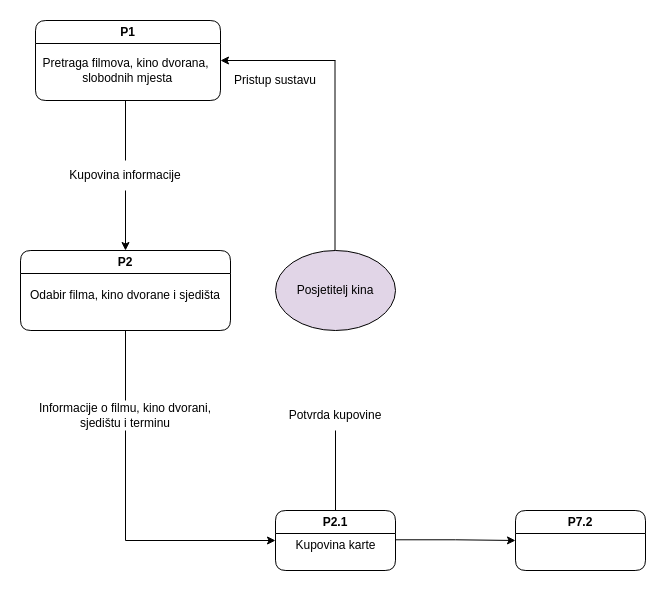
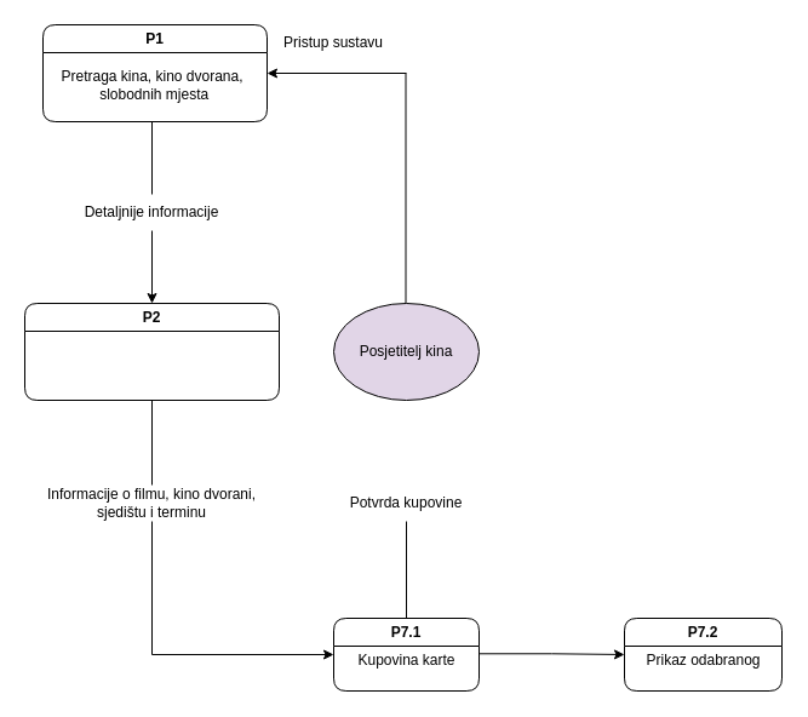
- <mxCell id="6" value="&lt;div&gt;Pretraga filmova, kino dvorana,&lt;/div&gt;&lt;div&gt;&amp;nbsp;slobodnih mjesta&lt;/div&gt;" style="text;html=1;align=center;verticalAlign=middle;resizable=0;points=[];autosize=1;strokeColor=none;fillColor=none;" vertex="1" parent="5"><mxGeometry x="-5" y="30" width="190" height="40" as="geometry" /></mxCell>
+ <mxCell id="6" value="&lt;div&gt;Pretraga kina, kino dvorana,&lt;/div&gt;&lt;div&gt;&amp;nbsp;slobodnih mjesta&lt;/div&gt;" style="text;html=1;align=center;verticalAlign=middle;resizable=0;points=[];autosize=1;strokeColor=none;fillColor=none;" vertex="1" parent="5"><mxGeometry x="-5" y="30" width="190" height="40" as="geometry" /></mxCell>
- <mxCell id="23" value="Pristup sustavu" style="text;html=1;align=center;verticalAlign=middle;whiteSpace=wrap;rounded=0;" vertex="1" parent="1"><mxGeometry x="230" y="65" width="90" height="30" as="geometry" /></mxCell>
+ <mxCell id="23" value="Pristup sustavu" style="text;html=1;align=center;verticalAlign=middle;whiteSpace=wrap;rounded=0;" vertex="1" parent="1"><mxGeometry x="230" y="20" width="90" height="30" as="geometry" /></mxCell>
- <mxCell id="8" value="Kupovina informacije" style="text;html=1;align=center;verticalAlign=middle;whiteSpace=wrap;rounded=0;" vertex="1" parent="1"><mxGeometry x="65" y="160" width="120" height="30" as="geometry" /></mxCell>
+ <mxCell id="8" value="Detaljnije informacije" style="text;html=1;align=center;verticalAlign=middle;whiteSpace=wrap;rounded=0;" vertex="1" parent="1"><mxGeometry x="65" y="160" width="120" height="30" as="geometry" /></mxCell>
- <mxCell id="10" value="Odabir filma, kino dvorane i sjedišta" style="text;html=1;align=center;verticalAlign=middle;whiteSpace=wrap;rounded=0;" vertex="1" parent="9"><mxGeometry x="5" y="30" width="200" height="30" as="geometry" /></mxCell>
- <mxCell id="16" value="P2.1" style="swimlane;whiteSpace=wrap;html=1;rounded=1;" vertex="1" parent="1"><mxGeometry x="275" y="510" width="120" height="60" as="geometry" /></mxCell>
+ <mxCell id="16" value="P7.1" style="swimlane;whiteSpace=wrap;html=1;rounded=1;" vertex="1" parent="1"><mxGeometry x="275" y="510" width="120" height="60" as="geometry" /></mxCell>
+ <mxCell id="21" value="Prikaz odabranog" style="text;html=1;align=center;verticalAlign=middle;resizable=0;points=[];autosize=1;strokeColor=none;fillColor=none;" vertex="1" parent="20"><mxGeometry x="5" y="20" width="120" height="30" as="geometry" /></mxCell>
